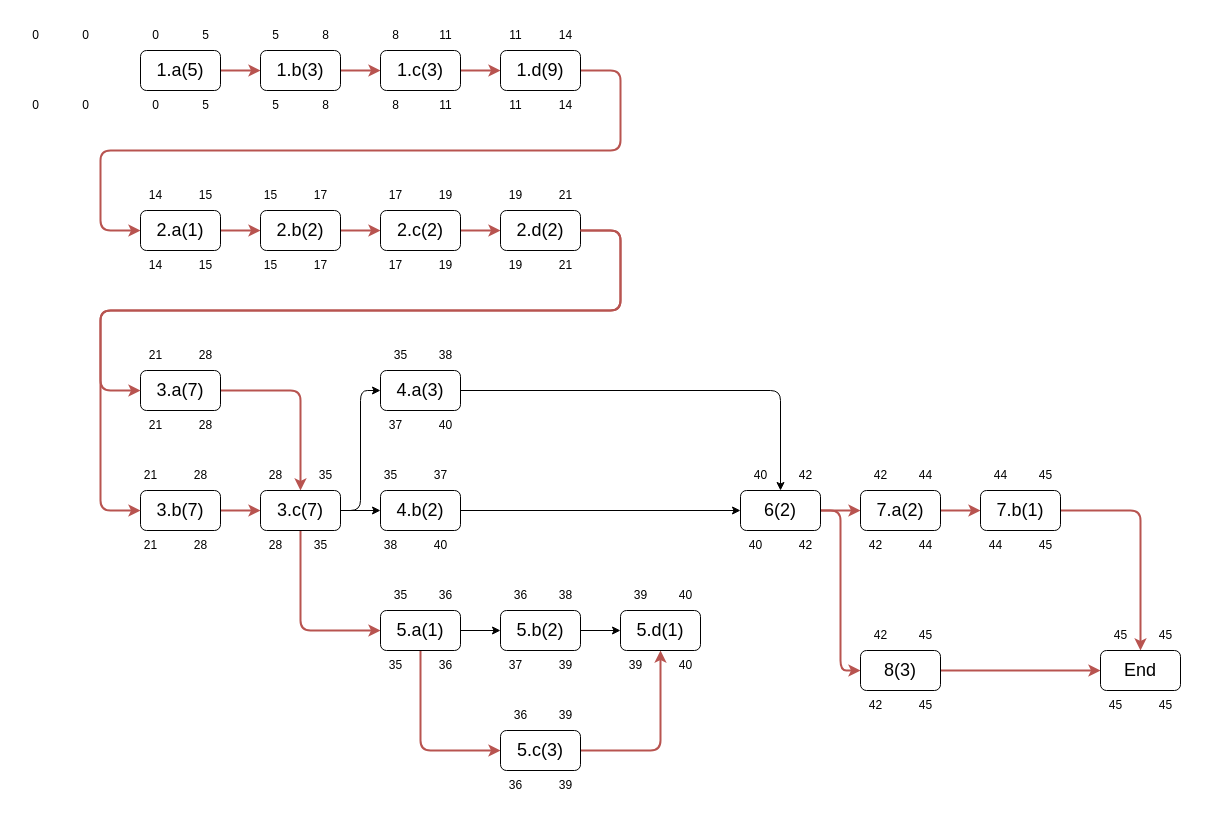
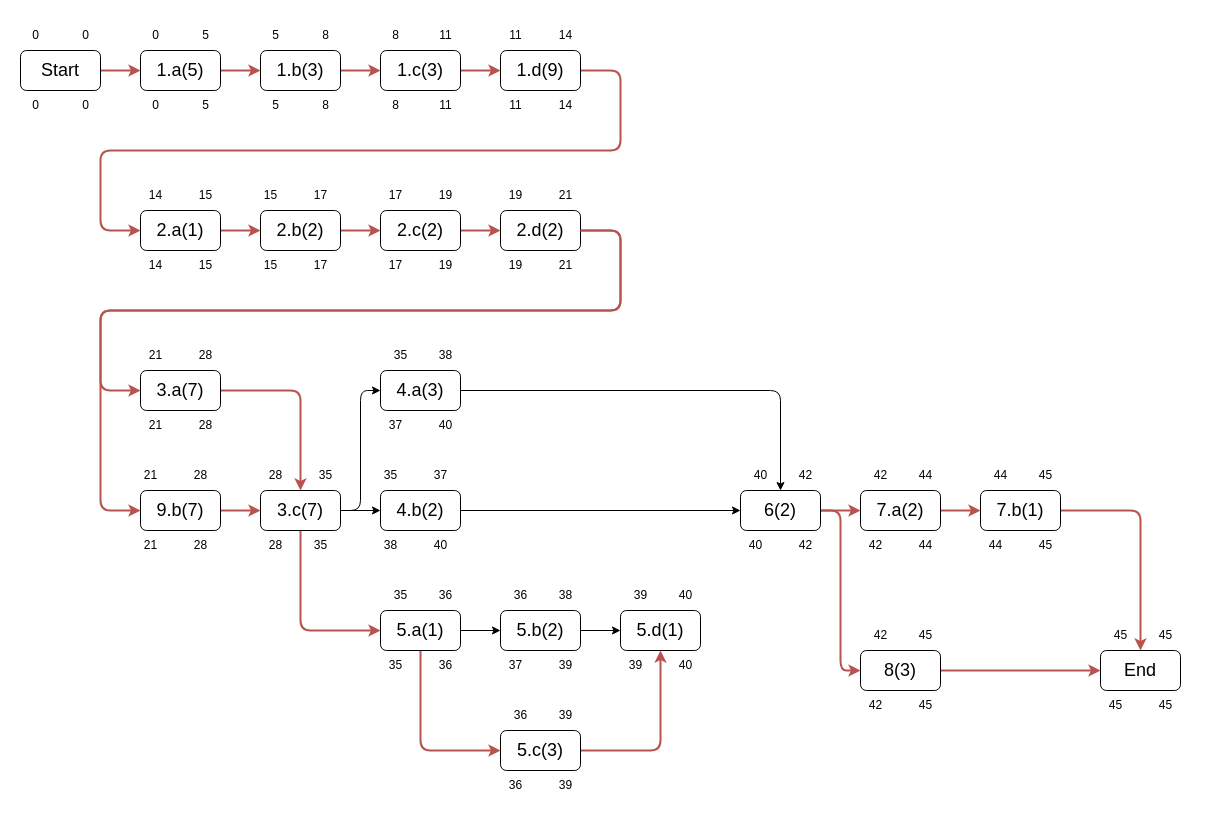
+ <mxCell id="3" value="Start" style="rounded=1;whiteSpace=wrap;html=1;fontSize=18;" vertex="1" parent="1"><mxGeometry y="50" width="80" height="40" as="geometry" x="20" /></mxCell>
+ <mxCell id="2" style="edgeStyle=none;html=1;exitX=1;exitY=0.5;exitDx=0;exitDy=0;entryX=0;entryY=0.5;entryDx=0;entryDy=0;fontSize=12;fillColor=#f8cecc;strokeColor=#b85450;strokeWidth=2;" edge="1" parent="1" source="3" target="5"><mxGeometry relative="1" as="geometry" /></mxCell>
- <mxCell id="62" value="3.b(7)" style="rounded=1;whiteSpace=wrap;html=1;fontSize=18;" vertex="1" parent="1"><mxGeometry x="140" y="490" width="80" height="40" as="geometry" /></mxCell>
+ <mxCell id="62" value="9.b(7)" style="rounded=1;whiteSpace=wrap;html=1;fontSize=18;" vertex="1" parent="1"><mxGeometry x="140" y="490" width="80" height="40" as="geometry" /></mxCell>
